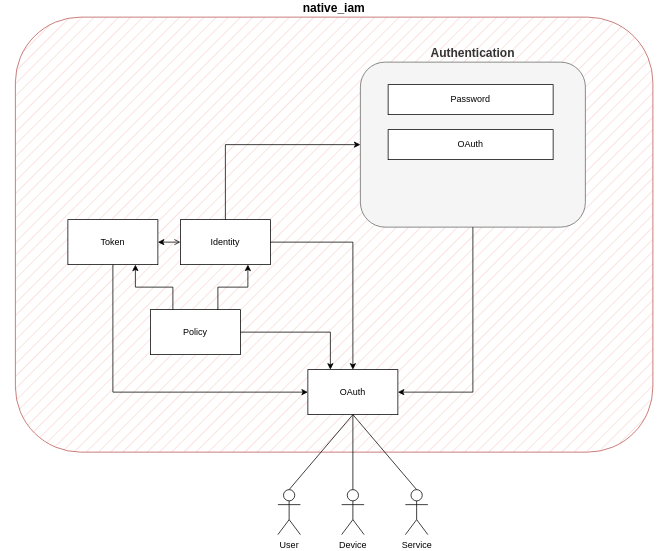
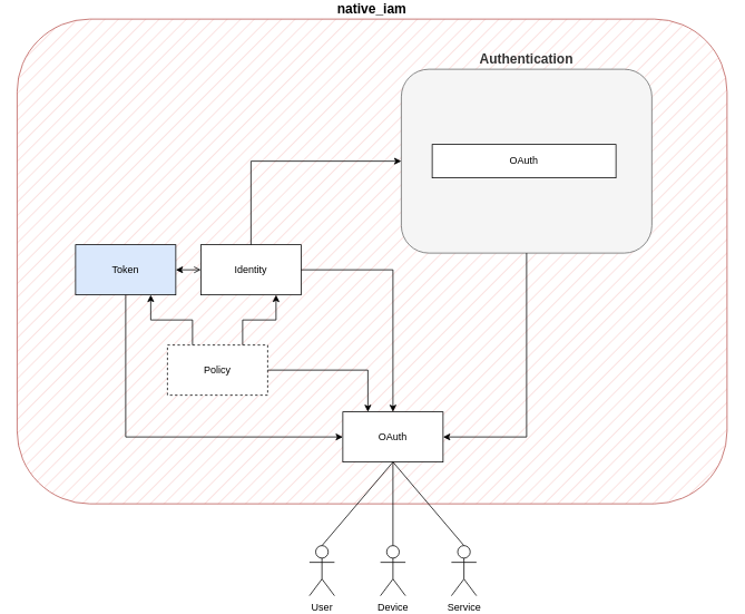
- <mxCell id="8" value="Password" style="rounded=0;whiteSpace=wrap;html=1;" vertex="1" parent="1"><mxGeometry x="517" y="110" width="220" height="40" as="geometry" /></mxCell>
- <mxCell id="5" value="Token" style="rounded=0;whiteSpace=wrap;html=1;" vertex="1" parent="1"><mxGeometry x="90" y="290" width="120" height="60" as="geometry" /></mxCell>
+ <mxCell id="5" value="Token" style="rounded=0;whiteSpace=wrap;html=1;fillColor=#dae8fc;" vertex="1" parent="1"><mxGeometry x="90" y="290" width="120" height="60" as="geometry" /></mxCell>
- <mxCell id="6" value="Policy" style="rounded=0;whiteSpace=wrap;html=1;" vertex="1" parent="1"><mxGeometry x="200" y="410" width="120" height="60" as="geometry" /></mxCell>
+ <mxCell id="6" value="Policy" style="rounded=0;whiteSpace=wrap;html=1;dashed=1;" vertex="1" parent="1"><mxGeometry x="200" y="410" width="120" height="60" as="geometry" /></mxCell>
